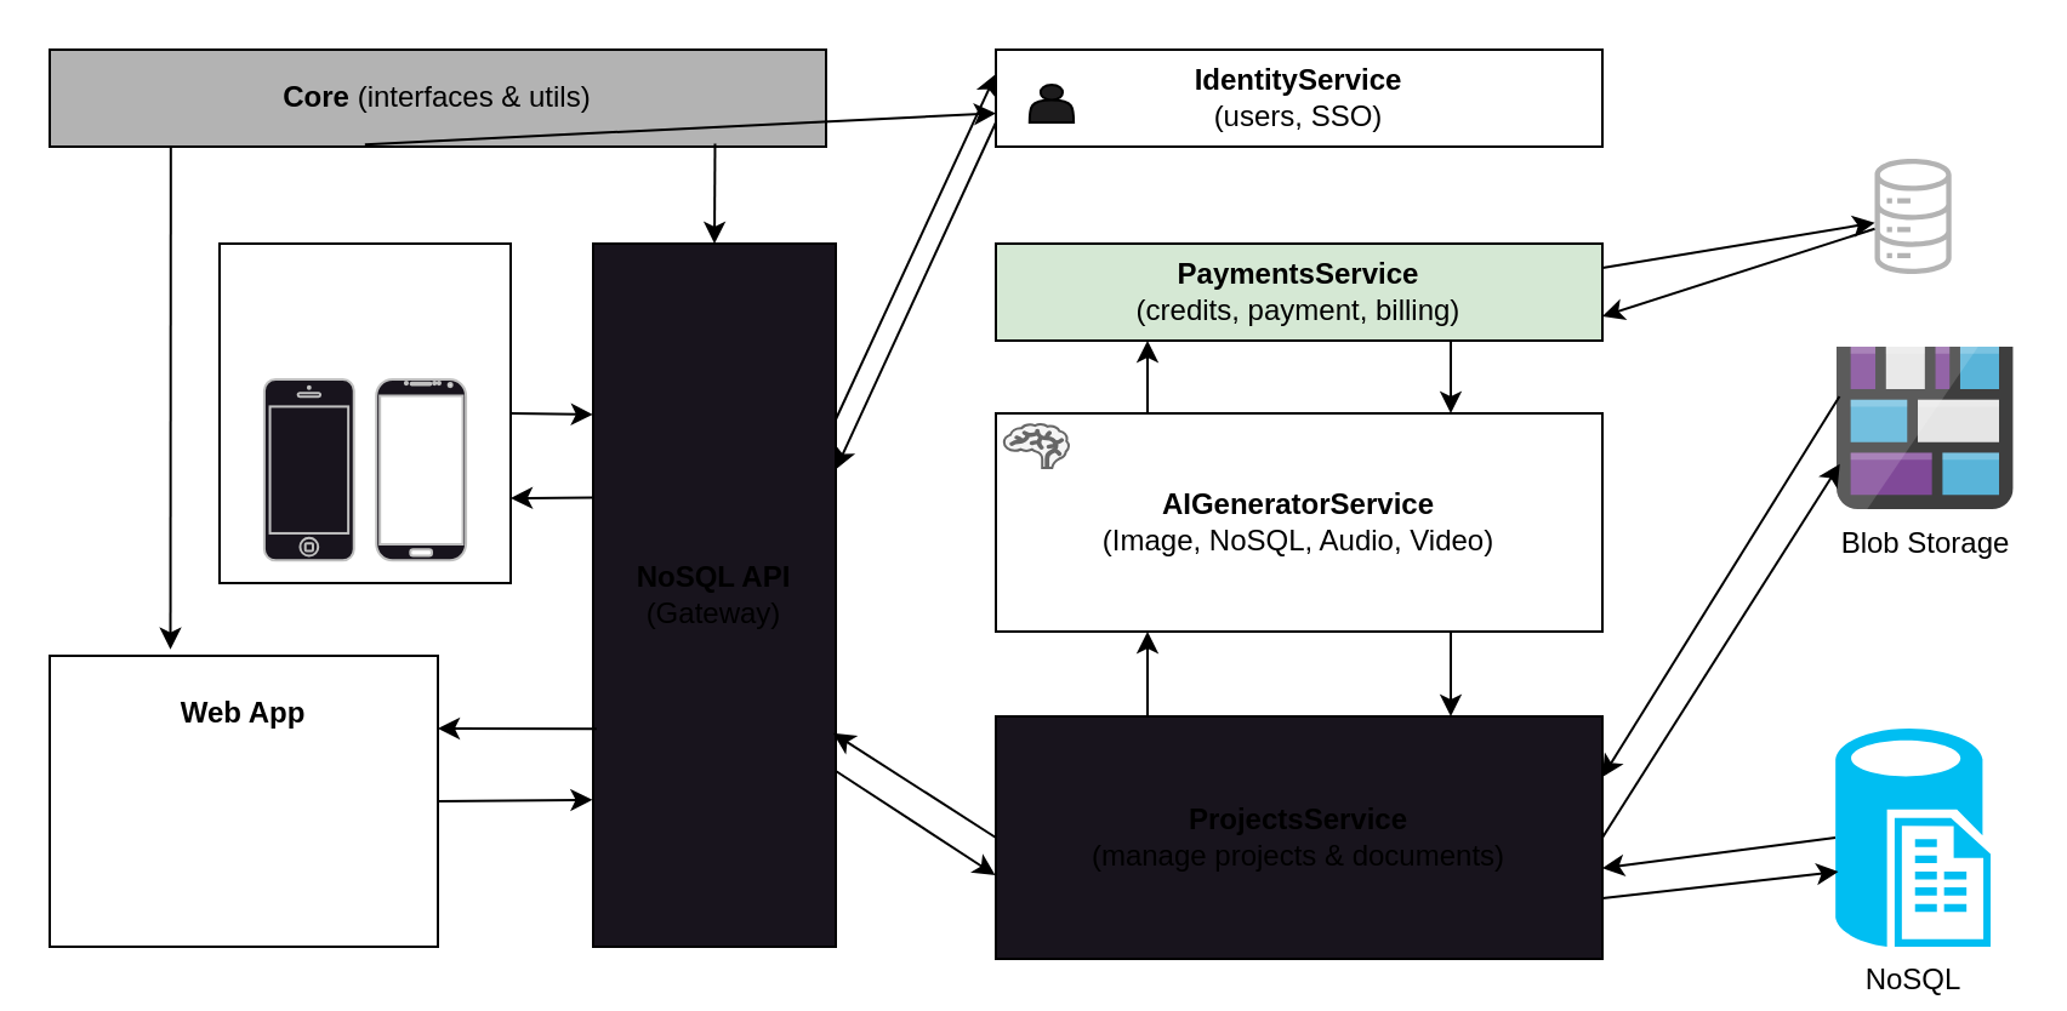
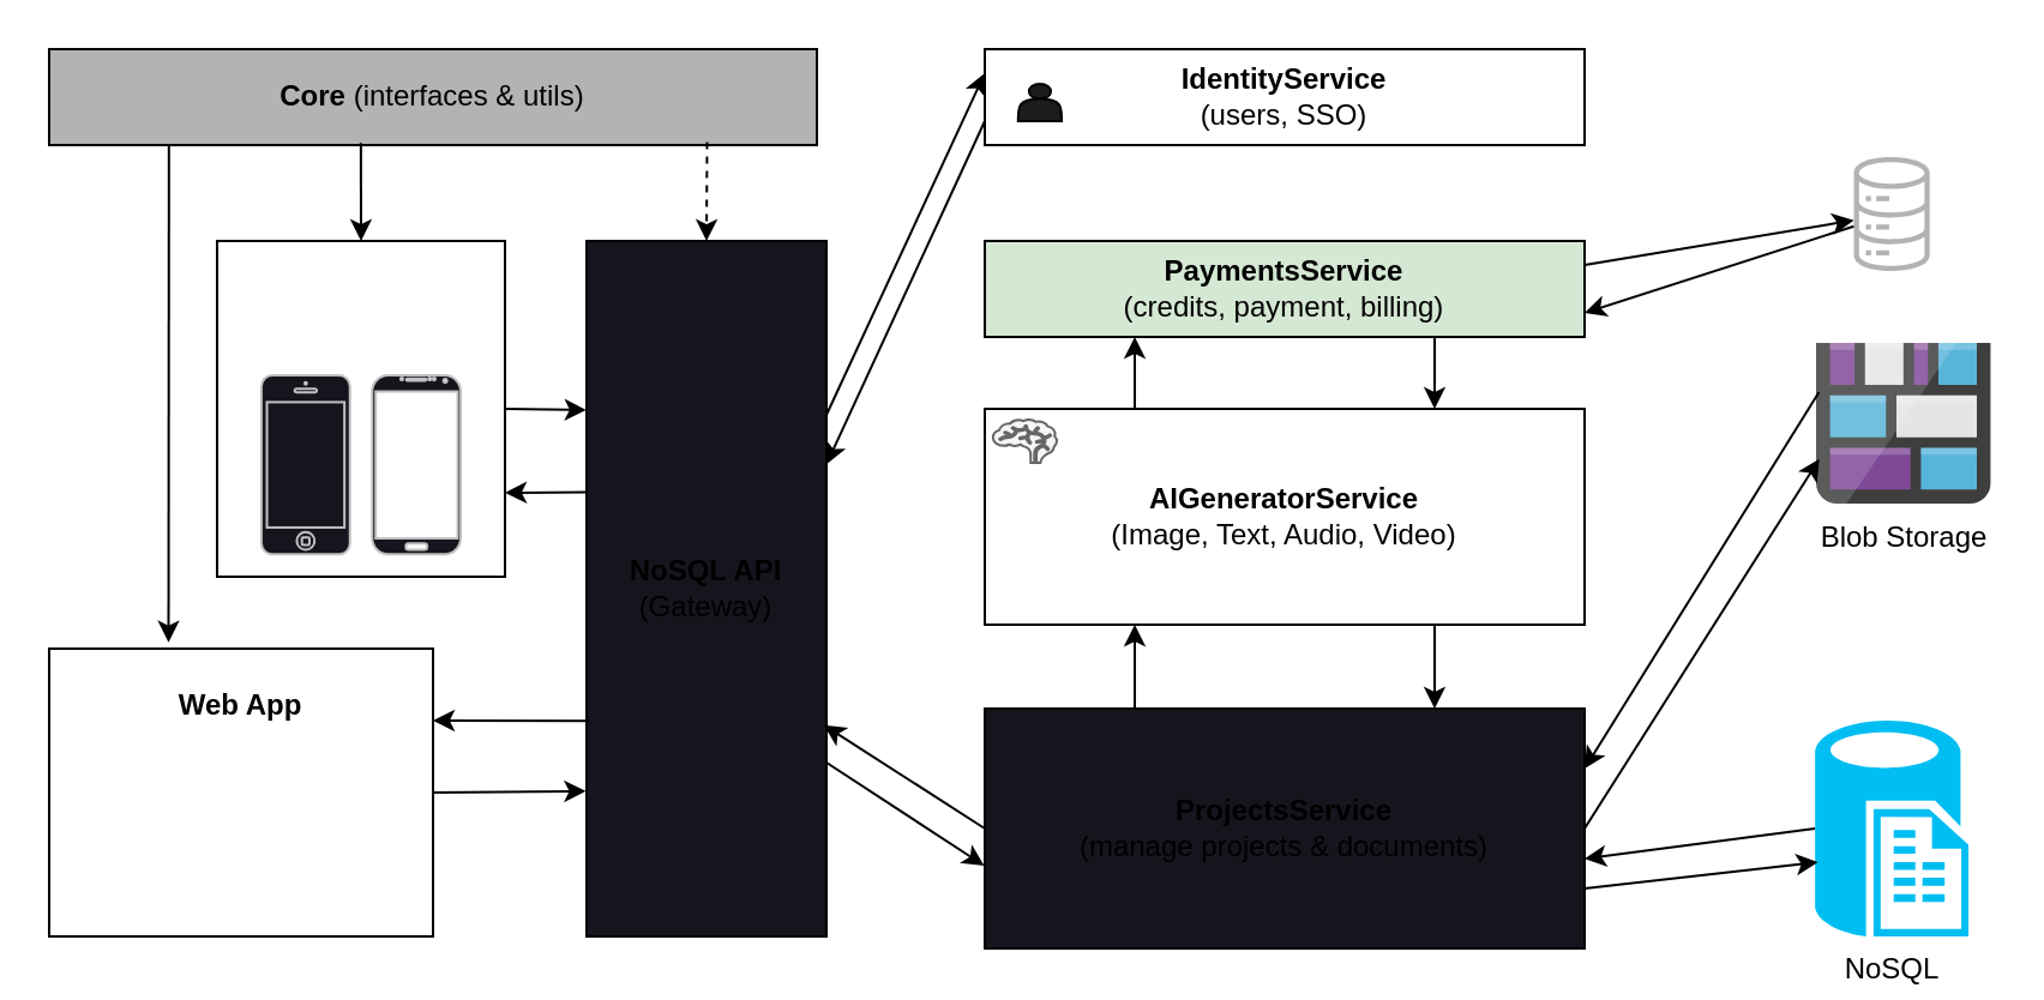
- <mxCell id="60" style="edgeStyle=none;html=1;exitX=0.406;exitY=0.978;exitDx=0;exitDy=0;fontColor=#FFFFFF;exitPerimeter=0;" parent="1" source="7" target="11" edge="1"><mxGeometry relative="1" as="geometry" /></mxCell>
+ <mxCell id="60" style="edgeStyle=none;html=1;exitX=0.406;exitY=0.978;exitDx=0;exitDy=0;entryX=0.5;entryY=0;entryDx=0;entryDy=0;fontColor=#FFFFFF;exitPerimeter=0;" parent="1" source="7" target="48" edge="1"><mxGeometry relative="1" as="geometry" /></mxCell>
- <mxCell id="57" style="edgeStyle=none;html=1;exitX=0.857;exitY=0.968;exitDx=0;exitDy=0;entryX=0.5;entryY=0;entryDx=0;entryDy=0;fontColor=#FFFFFF;exitPerimeter=0;" parent="1" source="7" target="16" edge="1"><mxGeometry relative="1" as="geometry" /></mxCell>
+ <mxCell id="57" style="edgeStyle=none;html=1;exitX=0.857;exitY=0.968;exitDx=0;exitDy=0;entryX=0.5;entryY=0;entryDx=0;entryDy=0;fontColor=#FFFFFF;exitPerimeter=0;dashed=1;" parent="1" source="7" target="16" edge="1"><mxGeometry relative="1" as="geometry" /></mxCell>
- <mxCell id="3" value="&lt;b&gt;AIGeneratorService &lt;br&gt;&lt;/b&gt;(Image, NoSQL, Audio, Video)" style="rounded=0;whiteSpace=wrap;html=1;" parent="2" vertex="1"><mxGeometry width="250" height="90" as="geometry" /></mxCell>
+ <mxCell id="3" value="&lt;b&gt;AIGeneratorService &lt;br&gt;&lt;/b&gt;(Image, Text, Audio, Video)" style="rounded=0;whiteSpace=wrap;html=1;" parent="2" vertex="1"><mxGeometry width="250" height="90" as="geometry" /></mxCell>
